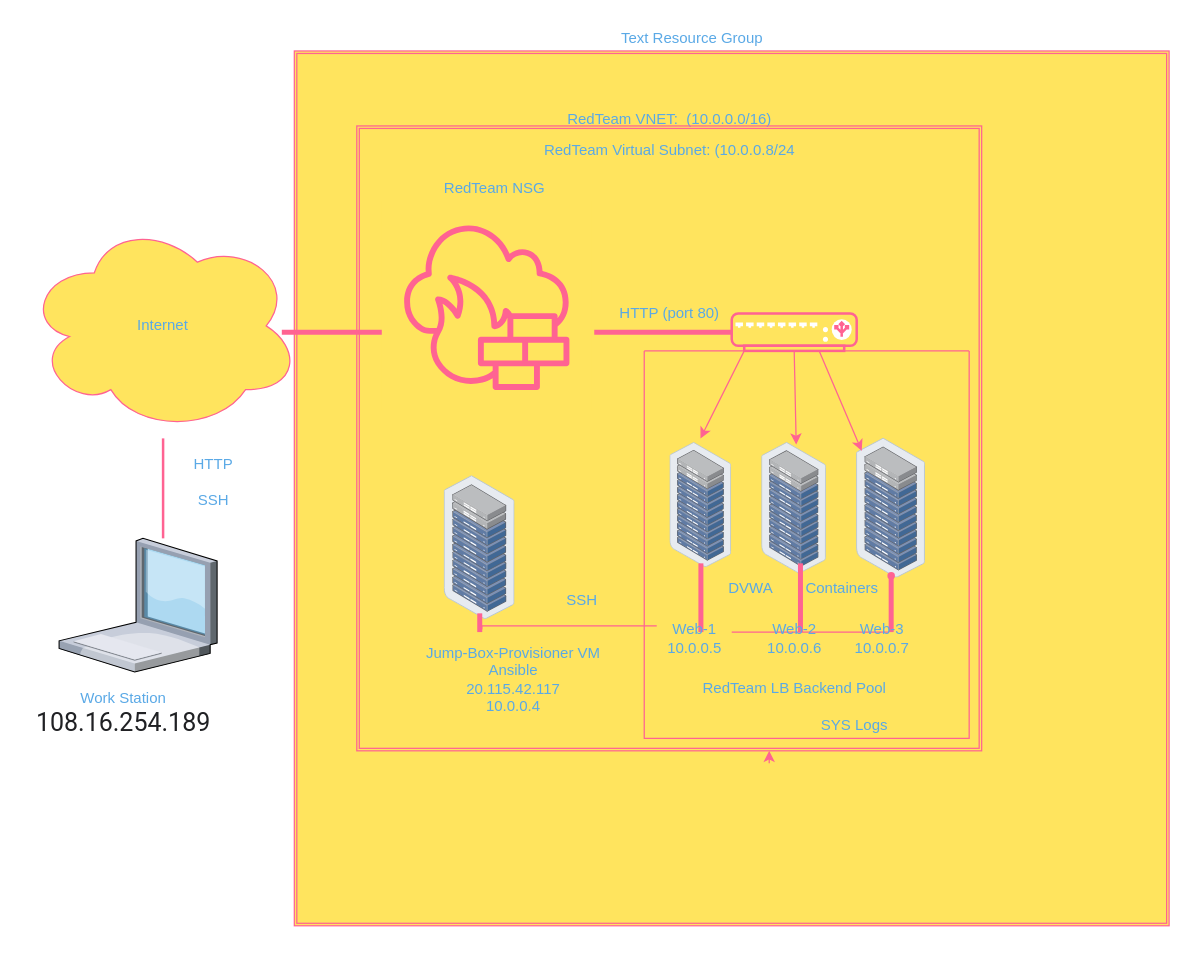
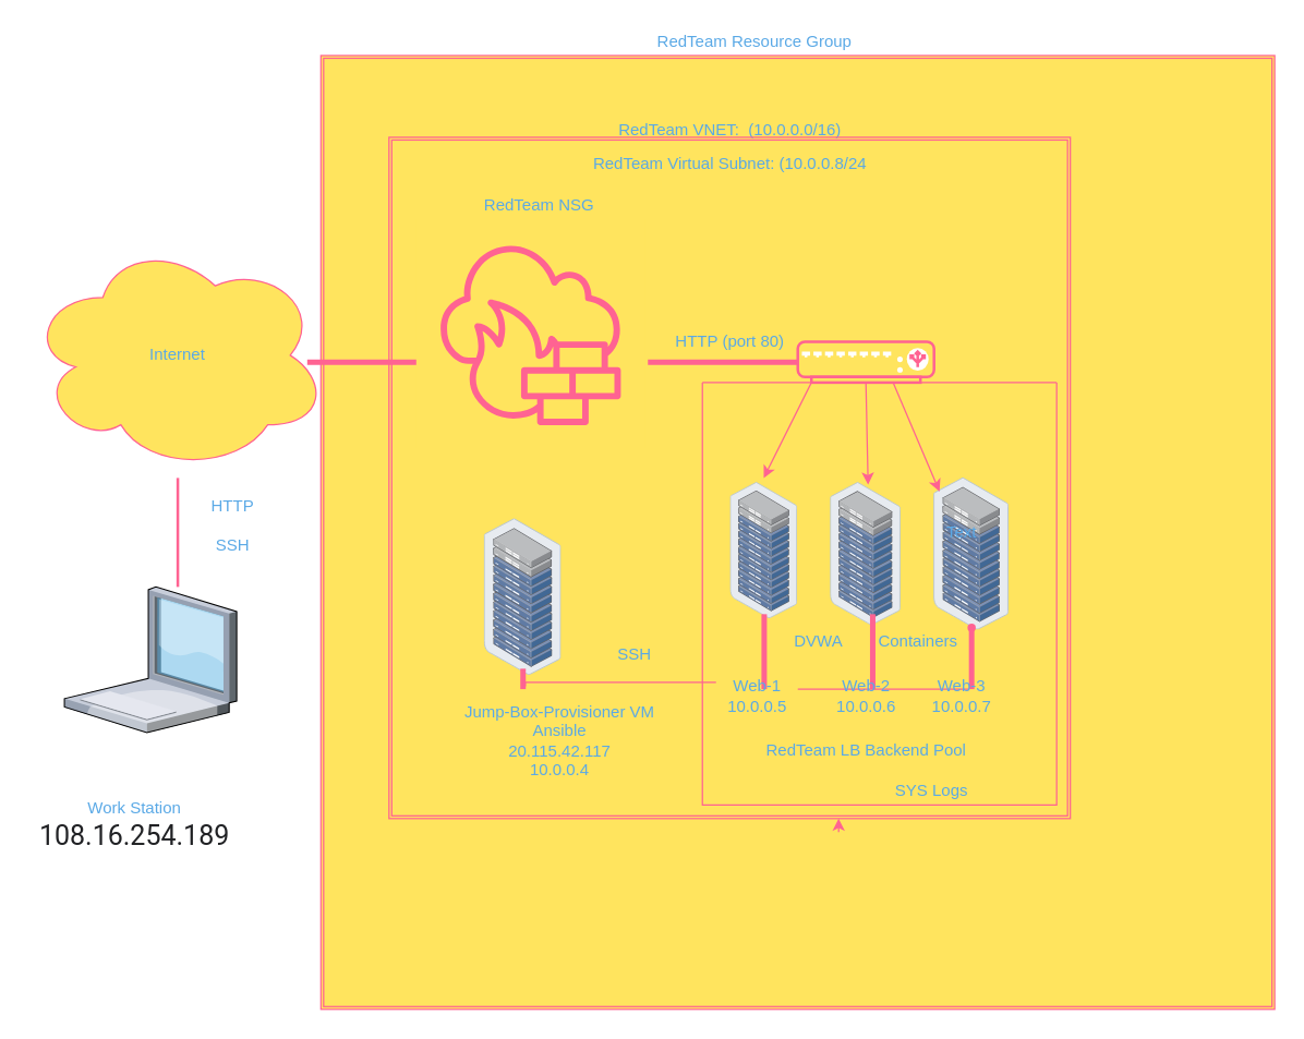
- <mxCell id="11" value="Text Resource Group" style="text;html=1;resizable=0;autosize=1;align=center;verticalAlign=middle;points=[];fillColor=none;strokeColor=none;rounded=0;fontColor=#5AA9E6;" parent="1" vertex="1"><mxGeometry x="473" y="20" width="160" height="20" as="geometry" /></mxCell>
+ <mxCell id="11" value="RedTeam Resource Group" style="text;html=1;resizable=0;autosize=1;align=center;verticalAlign=middle;points=[];fillColor=none;strokeColor=none;rounded=0;fontColor=#5AA9E6;" parent="1" vertex="1"><mxGeometry x="473" y="20" width="160" height="20" as="geometry" /></mxCell>
+ <mxCell id="44" value="Text" style="text;html=1;resizable=0;autosize=1;align=center;verticalAlign=middle;points=[];fillColor=none;strokeColor=none;rounded=0;fontColor=#5AA9E6;" parent="1" vertex="1"><mxGeometry x="685" y="380" width="40" height="20" as="geometry" /></mxCell>
- <mxCell id="7" value="Work Station&lt;br&gt;&lt;span style=&quot;color: rgb(32 , 33 , 36) ; font-family: &amp;#34;roboto&amp;#34; , &amp;#34;arial&amp;#34; , sans-serif ; font-size: 20px ; text-align: left ; background-color: rgb(255 , 255 , 255)&quot;&gt;108.16.254.189&lt;/span&gt;" style="text;html=1;resizable=0;autosize=1;align=center;verticalAlign=middle;points=[];fillColor=none;strokeColor=none;rounded=0;fontColor=#5AA9E6;" parent="1" vertex="1"><mxGeometry x="23.22" y="550" width="150" height="40" as="geometry" /></mxCell>
+ <mxCell id="7" value="Work Station&lt;br&gt;&lt;span style=&quot;color: rgb(32 , 33 , 36) ; font-family: &amp;#34;roboto&amp;#34; , &amp;#34;arial&amp;#34; , sans-serif ; font-size: 20px ; text-align: left ; background-color: rgb(255 , 255 , 255)&quot;&gt;108.16.254.189&lt;/span&gt;" style="text;html=1;resizable=0;autosize=1;align=center;verticalAlign=middle;points=[];fillColor=none;strokeColor=none;rounded=0;fontColor=#5AA9E6;" parent="1" vertex="1"><mxGeometry x="23.22" y="585" width="150" height="40" as="geometry" /></mxCell>
